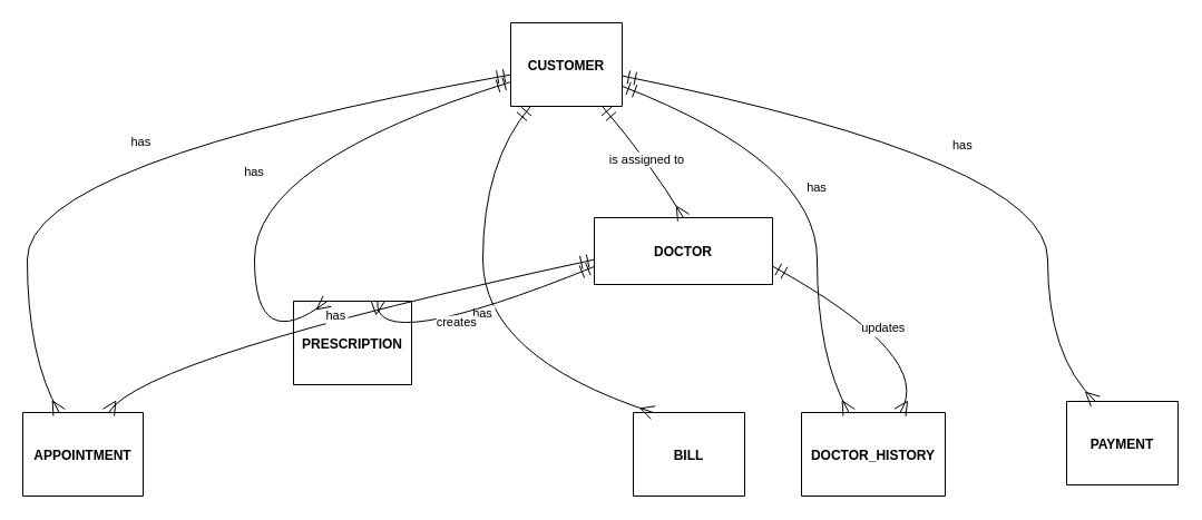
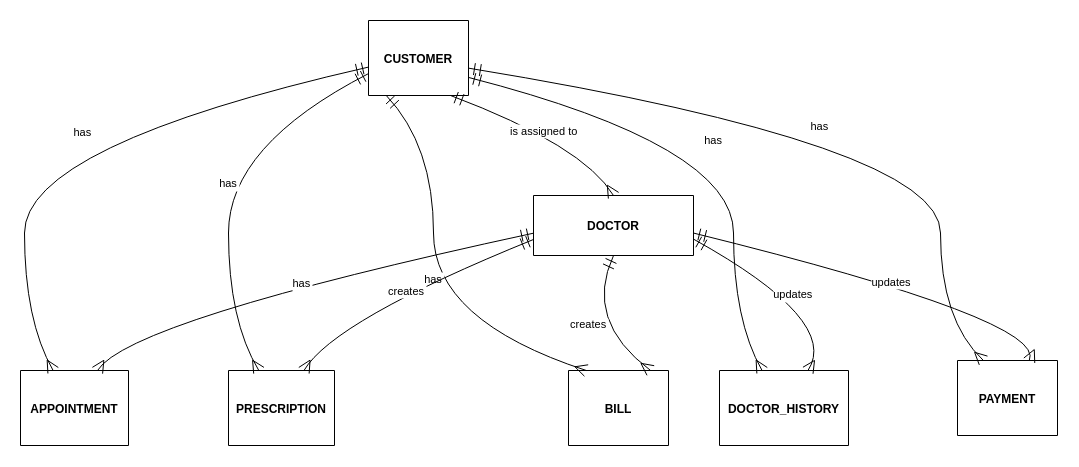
- <mxCell id="2" value="CUSTOMER" style="shape=table;startSize=75;container=1;collapsible=0;childLayout=tableLayout;fixedRows=1;rowLines=1;fontStyle=1;align=center;resizeLast=1;" vertex="1" parent="1"><mxGeometry x="458" y="20" width="100" height="75" as="geometry" /></mxCell>
+ <mxCell id="2" value="CUSTOMER" style="shape=table;startSize=75;container=1;collapsible=0;childLayout=tableLayout;fixedRows=1;rowLines=1;fontStyle=1;align=center;resizeLast=1;" vertex="1" parent="1"><mxGeometry x="368" y="20" width="100" height="75" as="geometry" /></mxCell>
+ <mxCell id="19" value="updates" style="curved=1;startArrow=ERmandOne;startSize=10;;endArrow=ERmany;endSize=10;;exitX=1.0;exitY=0.626;entryX=0.718;entryY=0;" edge="1" parent="1" source="8" target="7"><mxGeometry relative="1" as="geometry"><Array as="points"><mxPoint x="1047" y="320" /></Array></mxGeometry></mxCell>
- <mxCell id="4" value="PRESCRIPTION" style="shape=table;startSize=75;container=1;collapsible=0;childLayout=tableLayout;fixedRows=1;rowLines=1;fontStyle=1;align=center;resizeLast=1;" vertex="1" parent="1"><mxGeometry x="263" y="270" width="106" height="75" as="geometry" /></mxCell>
+ <mxCell id="4" value="PRESCRIPTION" style="shape=table;startSize=75;container=1;collapsible=0;childLayout=tableLayout;fixedRows=1;rowLines=1;fontStyle=1;align=center;resizeLast=1;" vertex="1" parent="1"><mxGeometry x="228" y="370" width="106" height="75" as="geometry" /></mxCell>
+ <mxCell id="17" value="creates" style="curved=1;startArrow=ERmandOne;startSize=10;;endArrow=ERmany;endSize=10;;exitX=0.5;exitY=1;entryX=0.821;entryY=0;" edge="1" parent="1" source="8" target="5"><mxGeometry relative="1" as="geometry"><Array as="points"><mxPoint x="583" y="320" /></Array></mxGeometry></mxCell>
